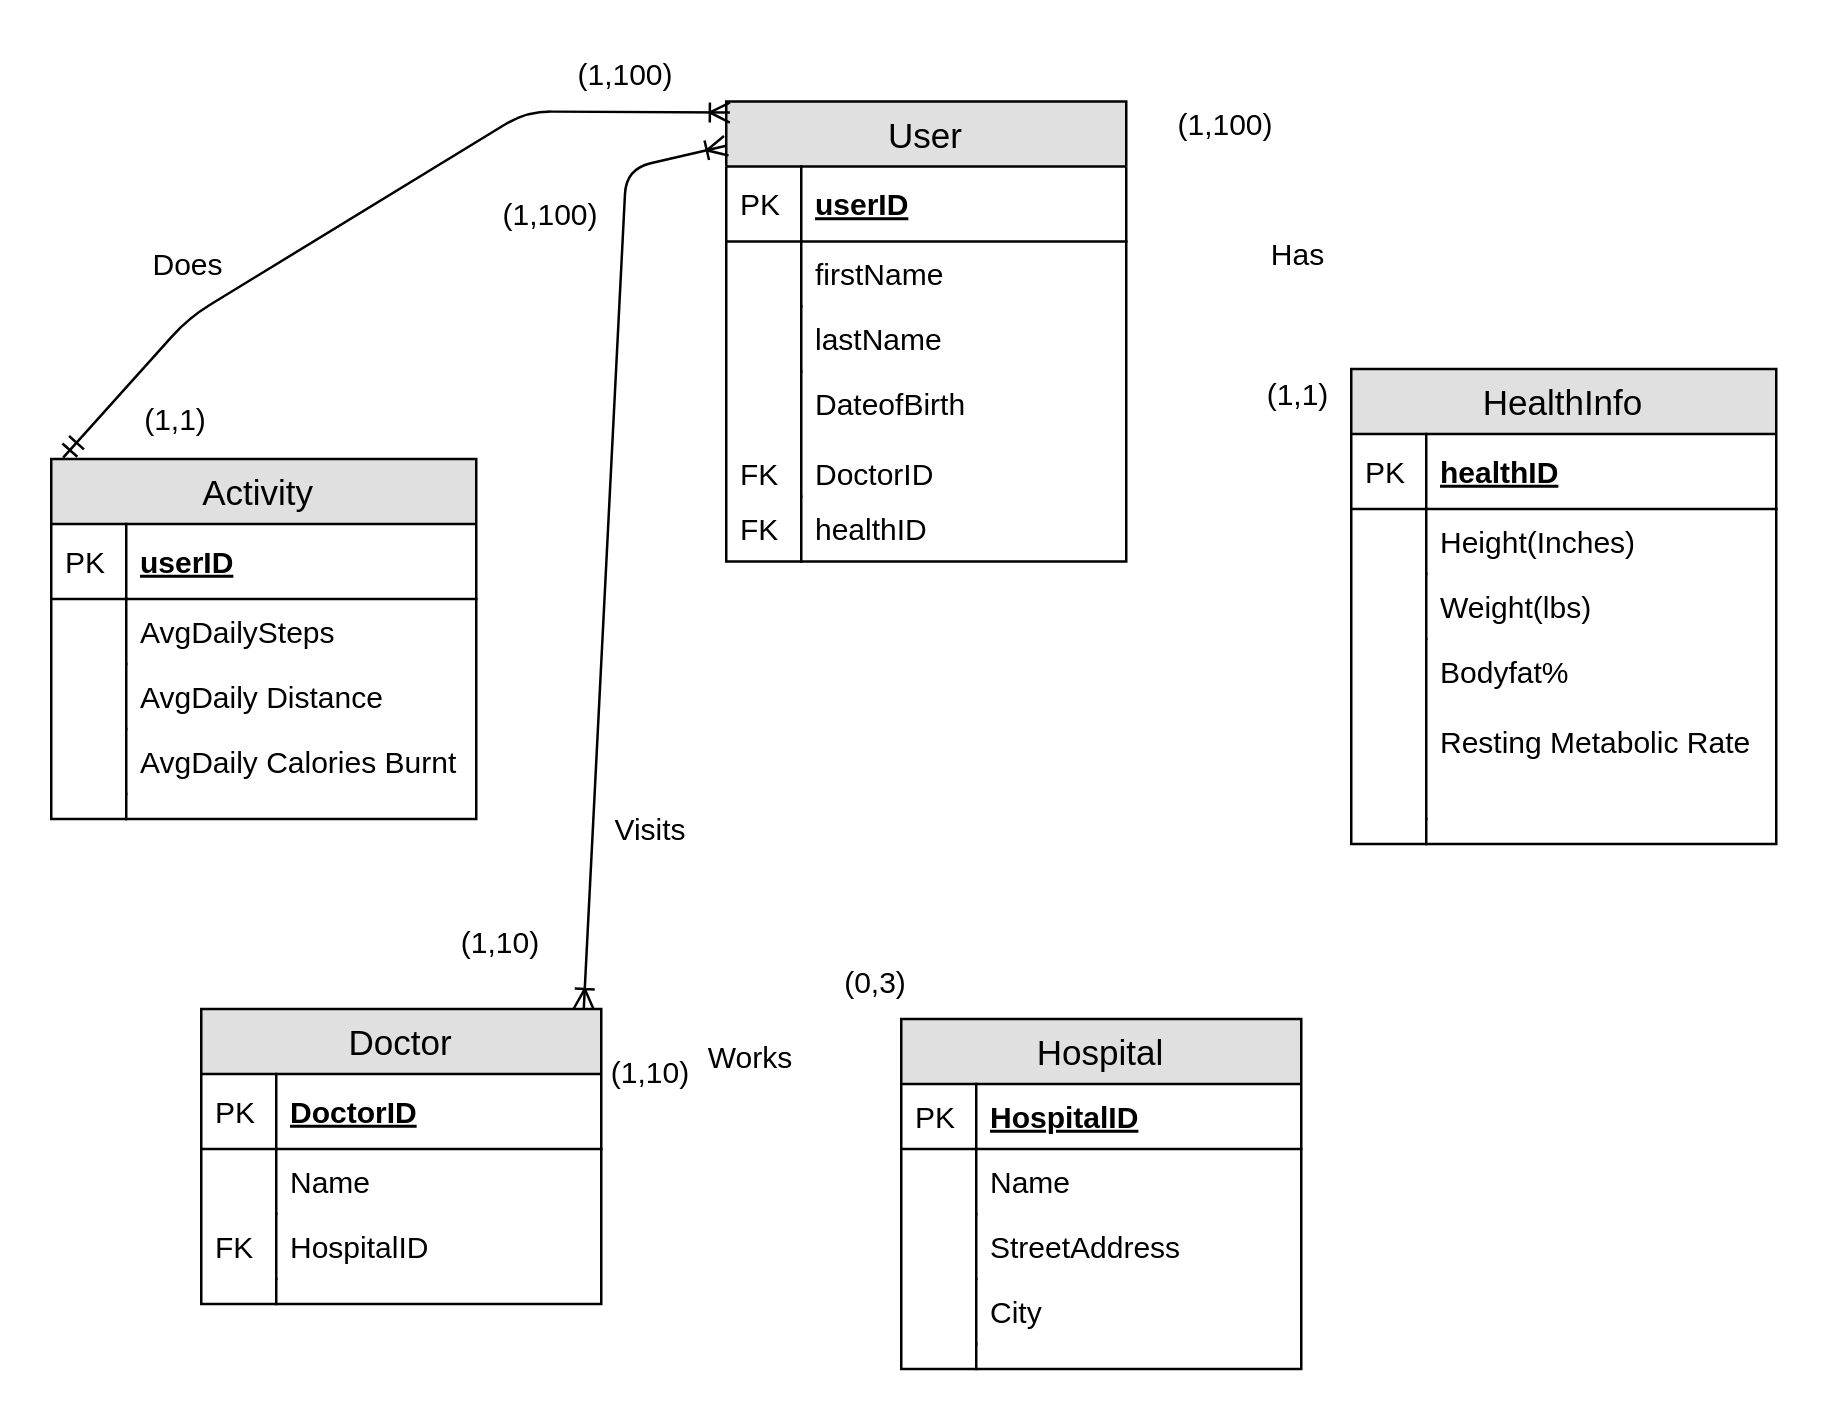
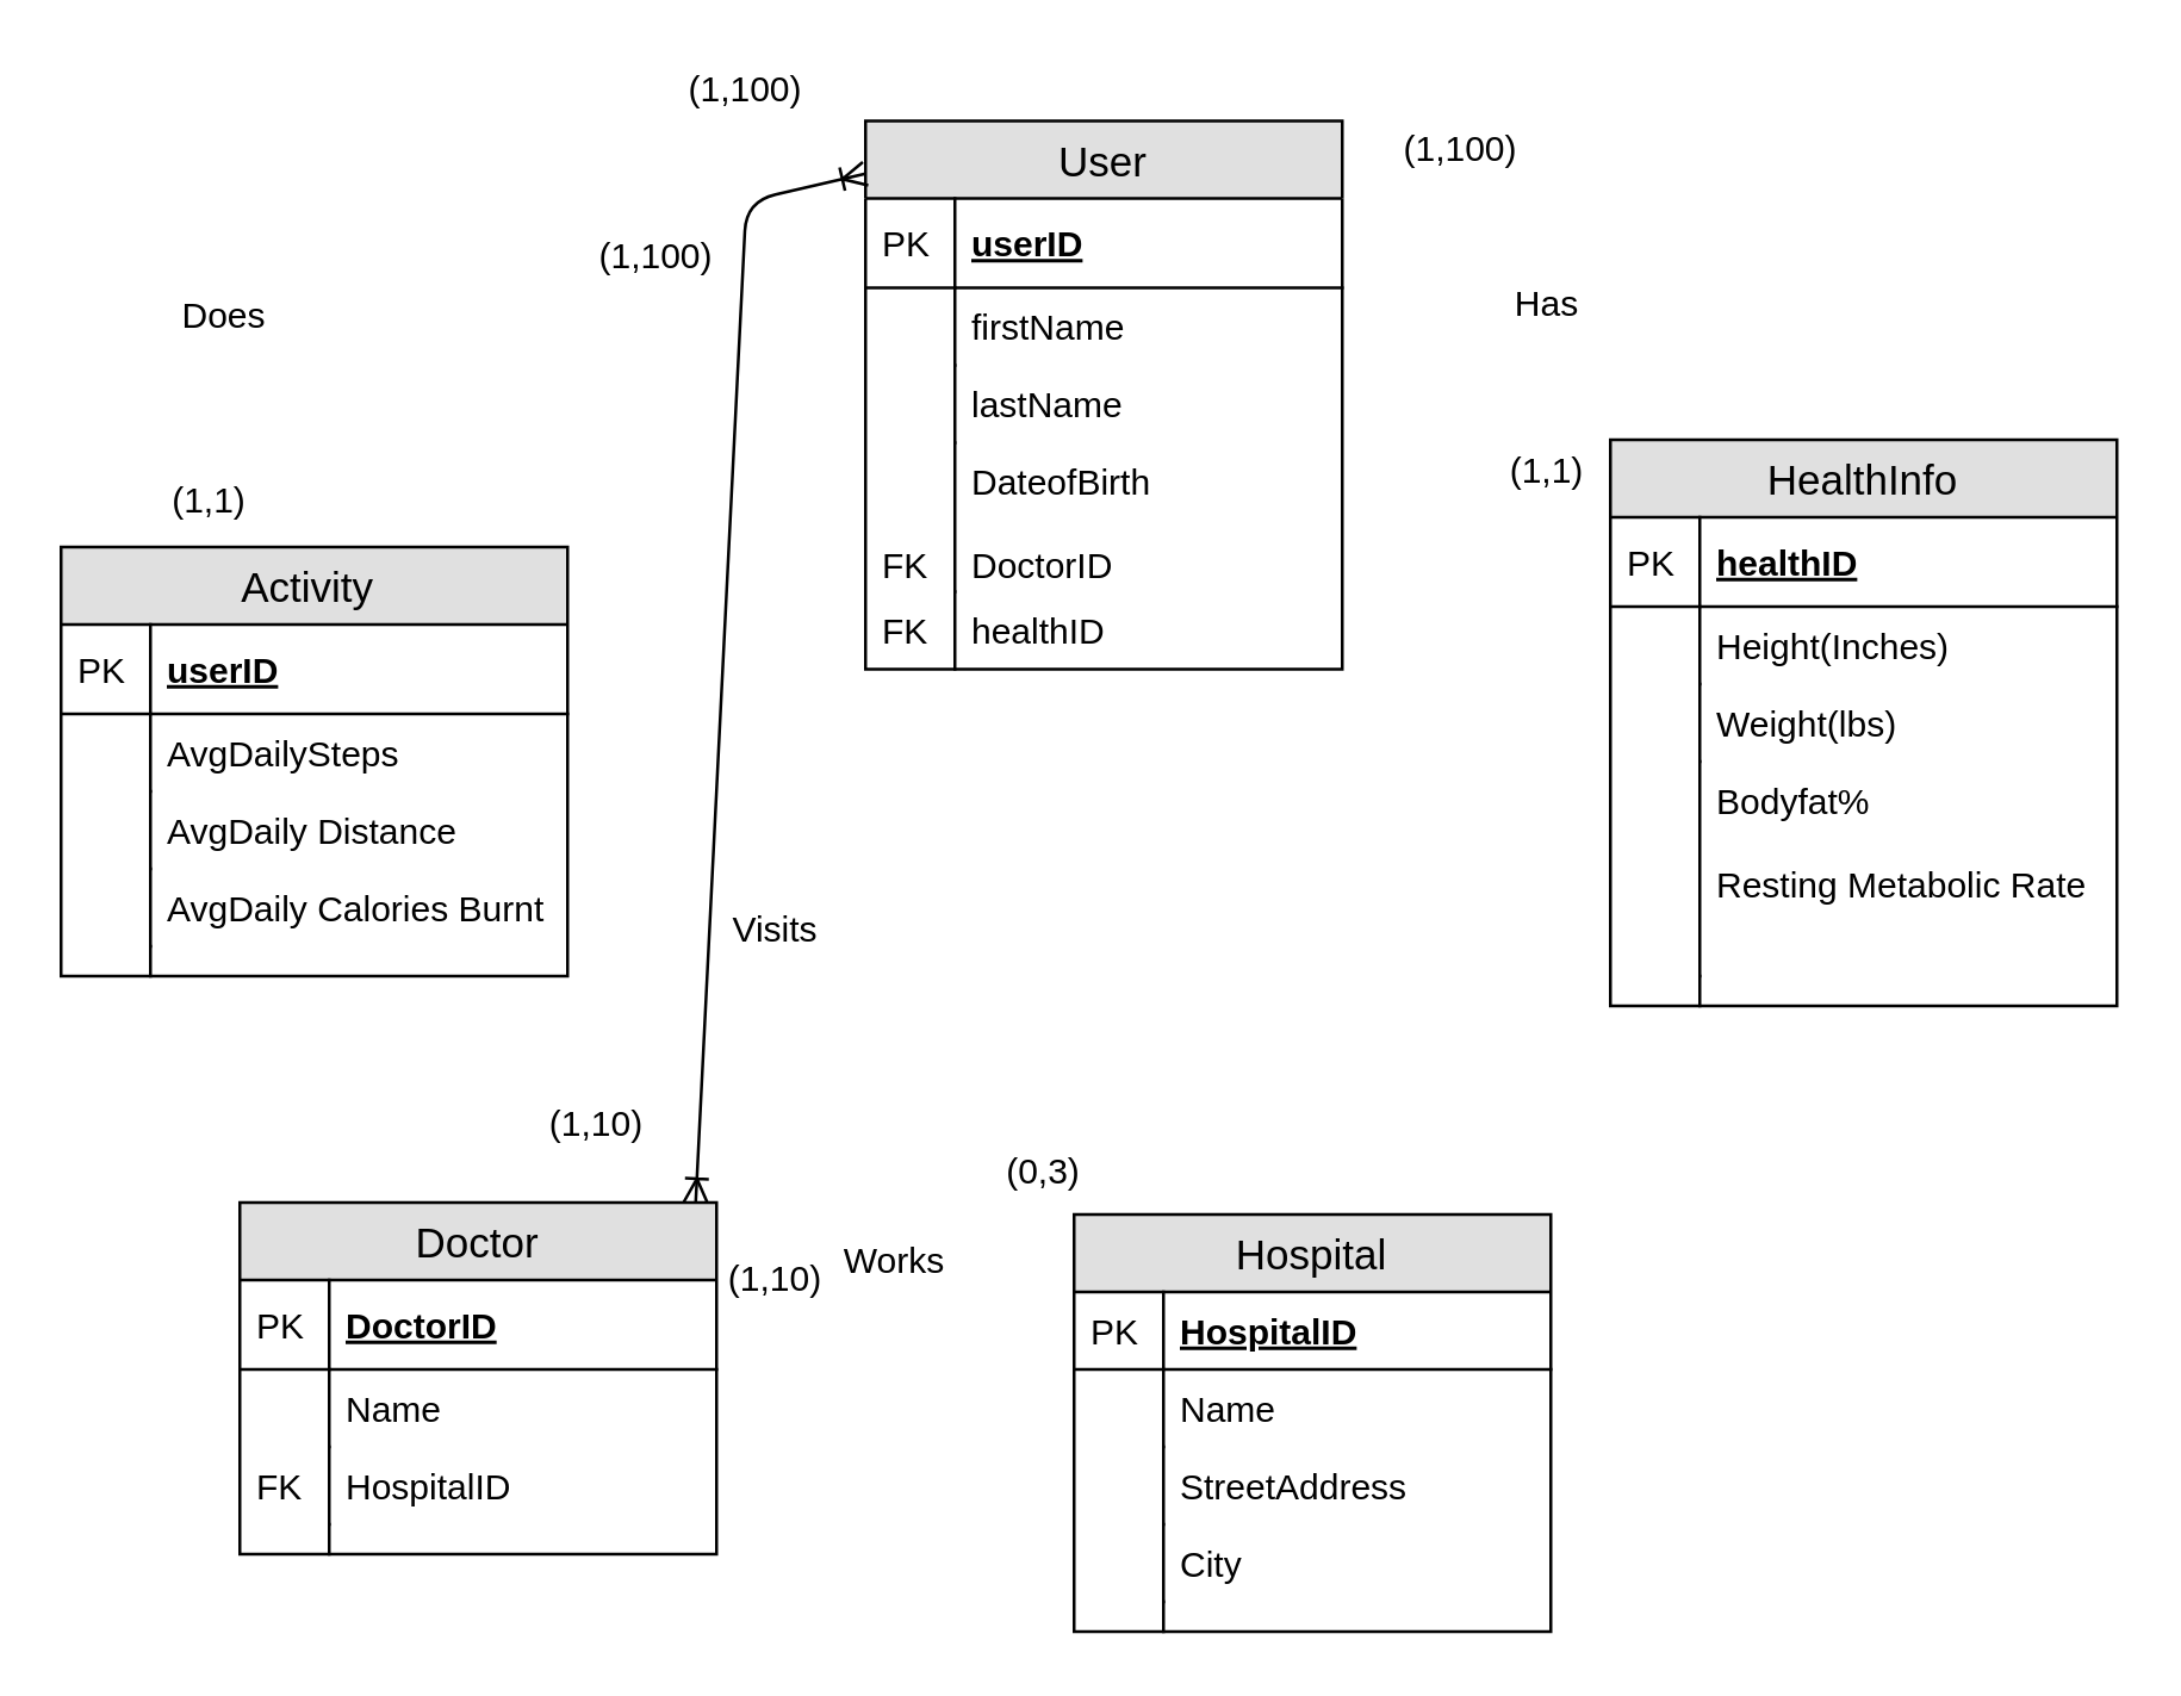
- <mxCell id="62" value="" style="endArrow=ERmandOne;html=1;entryX=0.028;entryY=-0.004;entryDx=0;entryDy=0;entryPerimeter=0;exitX=0.009;exitY=0.024;exitDx=0;exitDy=0;exitPerimeter=0;startArrow=ERoneToMany;startFill=0;endFill=0;" edge="1" parent="1" source="2" target="24"><mxGeometry width="50" height="50" relative="1" as="geometry"><mxPoint x="6.44" y="29.252" as="sourcePoint" /><mxPoint x="95.17" y="132.96" as="targetPoint" /><Array as="points"><mxPoint x="210" y="44" /><mxPoint x="75" y="126.5" /></Array></mxGeometry></mxCell>
- <mxCell id="57" value="Visits" style="text;html=1;strokeColor=none;fillColor=none;align=center;verticalAlign=middle;whiteSpace=wrap;rounded=0;" vertex="1" parent="1"><mxGeometry x="240" y="322" width="40" height="20" as="geometry" /></mxCell>
+ <mxCell id="57" value="Visits" style="text;html=1;strokeColor=none;fillColor=none;align=center;verticalAlign=middle;whiteSpace=wrap;rounded=0;" vertex="1" parent="1"><mxGeometry x="240" y="302" width="40" height="20" as="geometry" /></mxCell>
